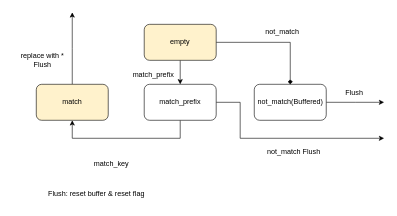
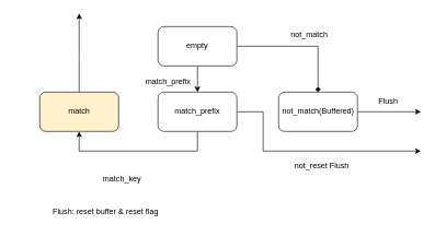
- <mxCell id="11" value="empty" style="rounded=1;whiteSpace=wrap;html=1;fillColor=#fff2cc;" vertex="1" parent="1"><mxGeometry x="240" y="40" width="120" height="60" as="geometry" /></mxCell>
+ <mxCell id="11" value="empty" style="rounded=1;whiteSpace=wrap;html=1;" vertex="1" parent="1"><mxGeometry x="240" y="40" width="120" height="60" as="geometry" /></mxCell>
- <mxCell id="13" value="replace with *&lt;br&gt;Flush" style="text;html=1;align=center;verticalAlign=middle;resizable=0;points=[];autosize=1;strokeColor=none;fillColor=none;" vertex="1" parent="1"><mxGeometry x="20" y="80" width="100" height="40" as="geometry" /></mxCell>
- <mxCell id="17" value="not_match Flush" style="text;html=1;align=center;verticalAlign=middle;resizable=0;points=[];autosize=1;strokeColor=none;fillColor=none;" vertex="1" parent="1"><mxGeometry x="433.5" y="238" width="110" height="30" as="geometry" /></mxCell>
+ <mxCell id="17" value="not_reset Flush" style="text;html=1;align=center;verticalAlign=middle;resizable=0;points=[];autosize=1;strokeColor=none;fillColor=none;" vertex="1" parent="1"><mxGeometry x="433.5" y="238" width="110" height="30" as="geometry" /></mxCell>
